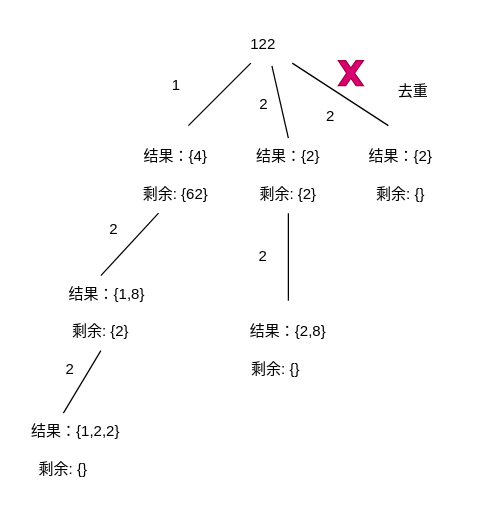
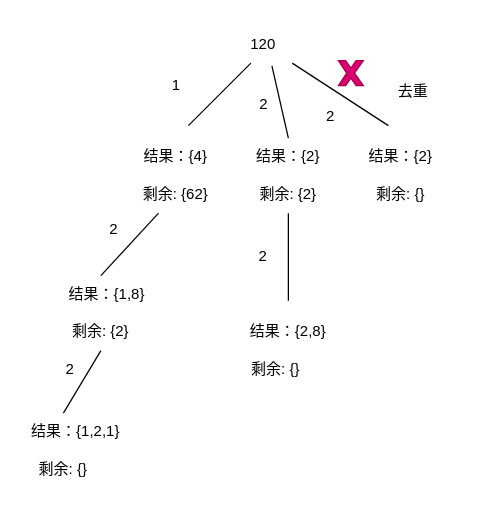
- <mxCell id="2" value="122" style="text;html=1;align=center;verticalAlign=middle;whiteSpace=wrap;rounded=0;" vertex="1" parent="1"><mxGeometry x="180" y="20" width="60" height="30" as="geometry" /></mxCell>
+ <mxCell id="2" value="120" style="text;html=1;align=center;verticalAlign=middle;whiteSpace=wrap;rounded=0;" vertex="1" parent="1"><mxGeometry x="180" y="20" width="60" height="30" as="geometry" /></mxCell>
- <mxCell id="17" value="结果：{1,2,2}" style="text;html=1;align=center;verticalAlign=middle;whiteSpace=wrap;rounded=0;" vertex="1" parent="15"><mxGeometry width="80" height="30" as="geometry" /></mxCell>
+ <mxCell id="17" value="结果：{1,2,1}" style="text;html=1;align=center;verticalAlign=middle;whiteSpace=wrap;rounded=0;" vertex="1" parent="15"><mxGeometry width="80" height="30" as="geometry" /></mxCell>
